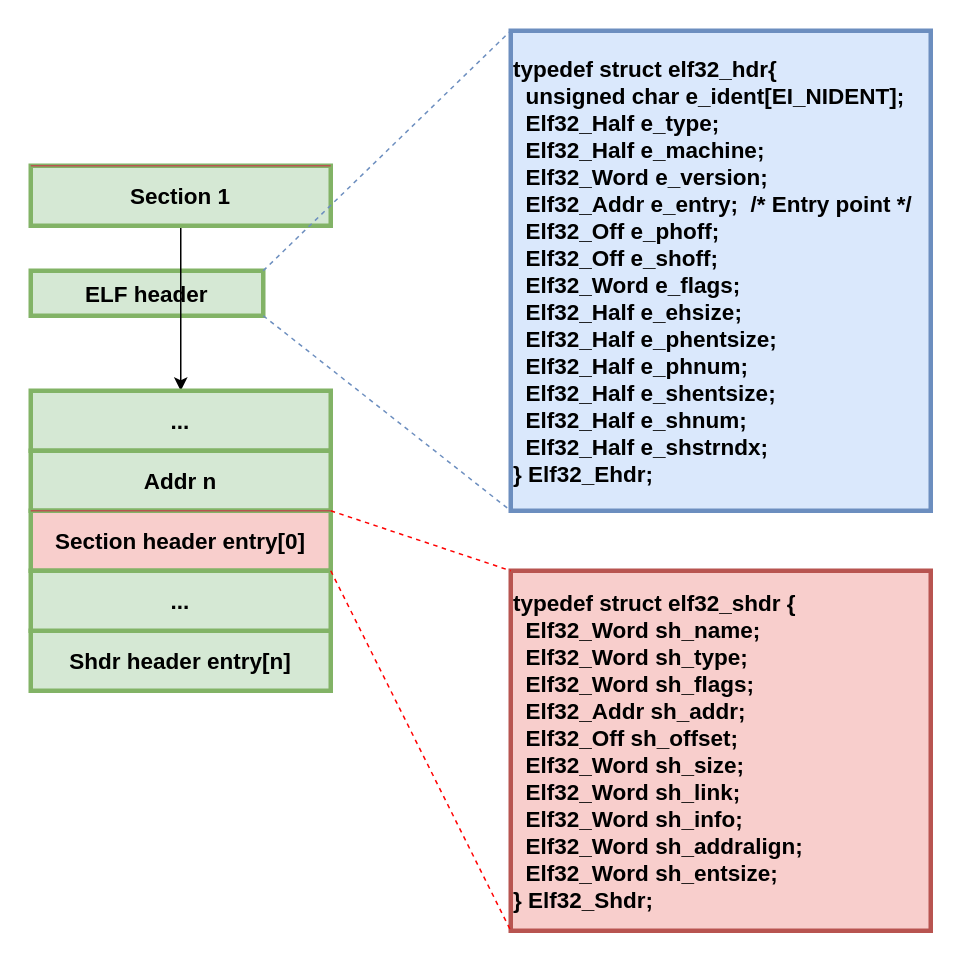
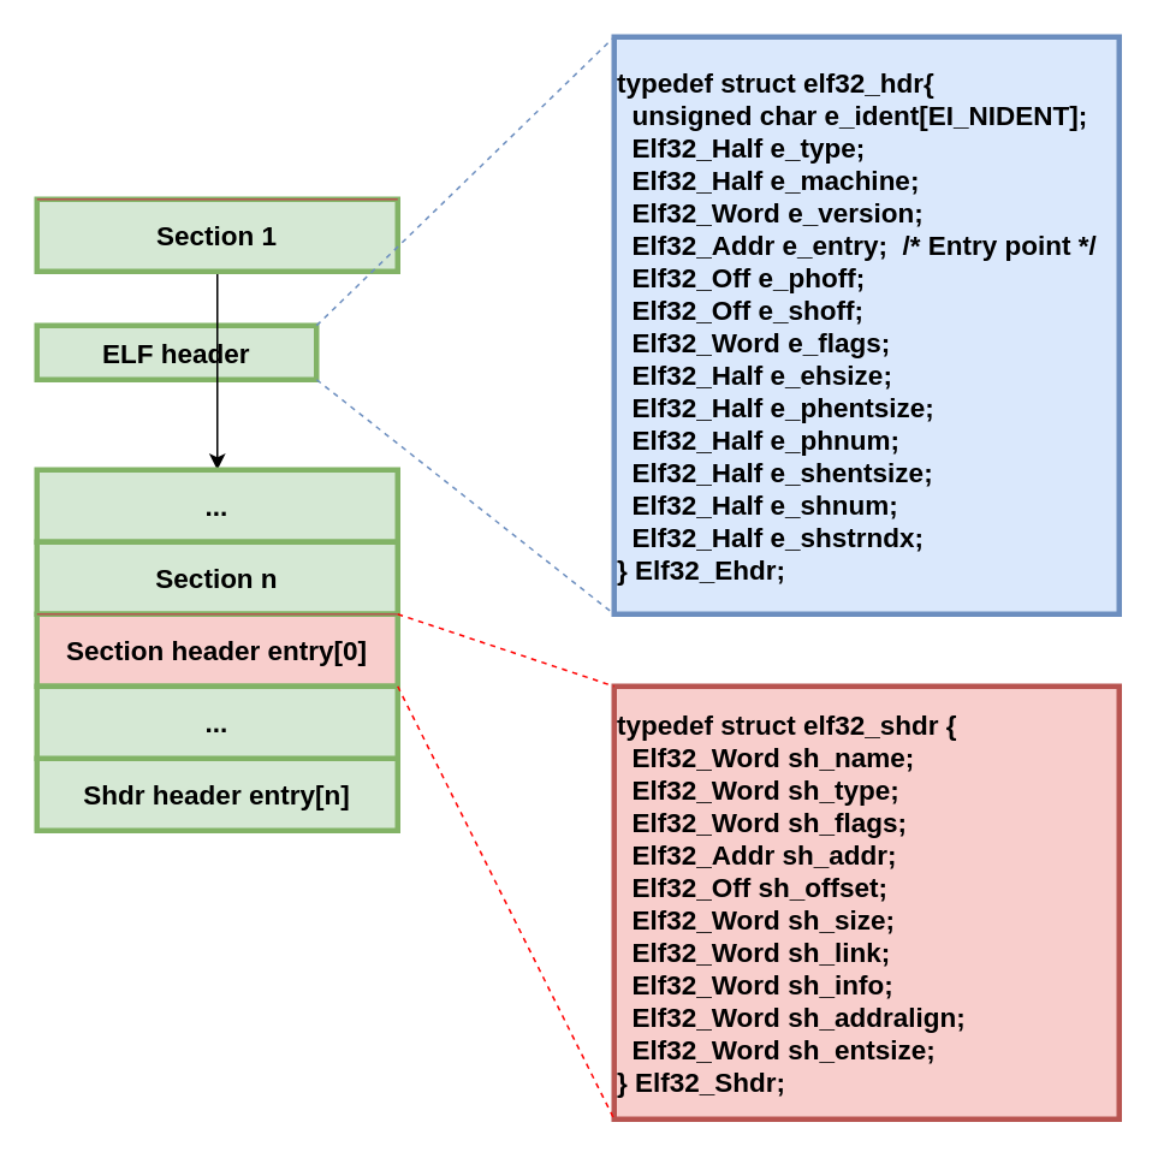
- <mxCell id="7" value="&lt;span style=&quot;font-size: 15px;&quot;&gt;&lt;font style=&quot;font-size: 15px&quot;&gt;Addr n&lt;/font&gt;&lt;/span&gt;" style="rounded=0;whiteSpace=wrap;html=1;fillColor=#d5e8d4;strokeColor=#82b366;strokeWidth=3;fontStyle=1;fontSize=15;" vertex="1" parent="1"><mxGeometry x="20" y="300" width="200" height="40" as="geometry" /></mxCell>
+ <mxCell id="7" value="&lt;span style=&quot;font-size: 15px;&quot;&gt;&lt;font style=&quot;font-size: 15px&quot;&gt;Section n&lt;/font&gt;&lt;/span&gt;" style="rounded=0;whiteSpace=wrap;html=1;fillColor=#d5e8d4;strokeColor=#82b366;strokeWidth=3;fontStyle=1;fontSize=15;" vertex="1" parent="1"><mxGeometry x="20" y="300" width="200" height="40" as="geometry" /></mxCell>
